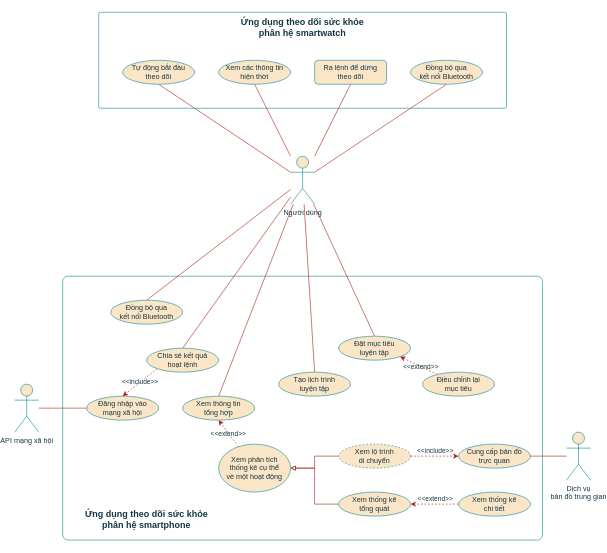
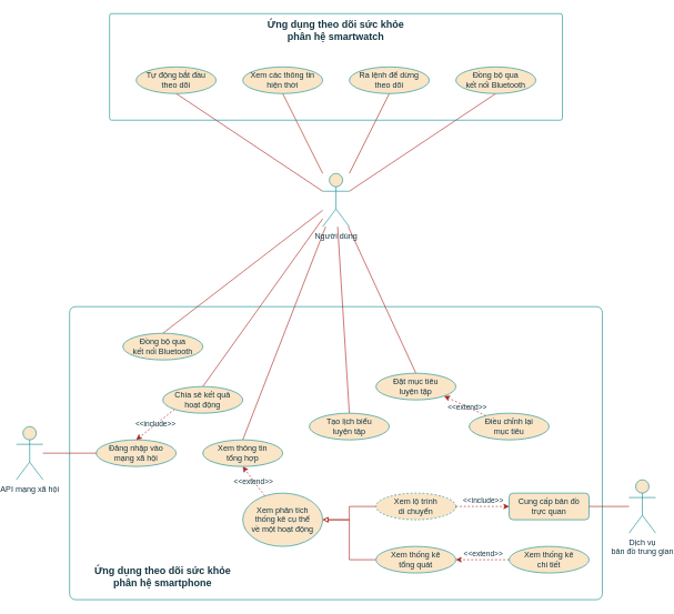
- <mxCell id="31" value="Ra lệnh để dừng&lt;br&gt;theo dõi" style="whiteSpace=wrap;html=1;labelBackgroundColor=none;fillColor=#FAE5C7;strokeColor=#0F8B8D;fontColor=#143642;rounded=1;" vertex="1" parent="1"><mxGeometry x="520" y="100" width="120" height="40" as="geometry" /></mxCell>
+ <mxCell id="31" value="Ra lệnh để dừng&lt;br&gt;theo dõi" style="ellipse;whiteSpace=wrap;html=1;labelBackgroundColor=none;fillColor=#FAE5C7;strokeColor=#0F8B8D;fontColor=#143642;" vertex="1" parent="1"><mxGeometry x="520" y="100" width="120" height="40" as="geometry" /></mxCell>
- <mxCell id="47" value="Chia sẻ kết quả&lt;br&gt;hoạt lệnh" style="ellipse;whiteSpace=wrap;html=1;labelBackgroundColor=none;fillColor=#FAE5C7;strokeColor=#0F8B8D;fontColor=#143642;" vertex="1" parent="1"><mxGeometry x="240" y="580" width="120" height="40" as="geometry" /></mxCell>
+ <mxCell id="47" value="Chia sẻ kết quả&lt;br&gt;hoạt động" style="ellipse;whiteSpace=wrap;html=1;labelBackgroundColor=none;fillColor=#FAE5C7;strokeColor=#0F8B8D;fontColor=#143642;" vertex="1" parent="1"><mxGeometry x="240" y="580" width="120" height="40" as="geometry" /></mxCell>
- <mxCell id="33" value="Tạo lịch trình&lt;br&gt;luyện tập" style="ellipse;whiteSpace=wrap;html=1;labelBackgroundColor=none;fillColor=#FAE5C7;strokeColor=#0F8B8D;fontColor=#143642;" vertex="1" parent="1"><mxGeometry x="460" y="620" width="120" height="40" as="geometry" /></mxCell>
+ <mxCell id="33" value="Tạo lịch biểu&lt;br&gt;luyện tập" style="ellipse;whiteSpace=wrap;html=1;labelBackgroundColor=none;fillColor=#FAE5C7;strokeColor=#0F8B8D;fontColor=#143642;" vertex="1" parent="1"><mxGeometry x="460" y="620" width="120" height="40" as="geometry" /></mxCell>
- <mxCell id="39" value="Cung cấp bản đồ&lt;br&gt;trực quan" style="ellipse;whiteSpace=wrap;html=1;labelBackgroundColor=none;fillColor=#FAE5C7;strokeColor=#0F8B8D;fontColor=#143642;" vertex="1" parent="1"><mxGeometry x="760" y="740" width="120" height="40" as="geometry" /></mxCell>
+ <mxCell id="39" value="Cung cấp bản đồ&lt;br&gt;trực quan" style="whiteSpace=wrap;html=1;labelBackgroundColor=none;fillColor=#FAE5C7;strokeColor=#0F8B8D;fontColor=#143642;rounded=1;" vertex="1" parent="1"><mxGeometry x="760" y="740" width="120" height="40" as="geometry" /></mxCell>
